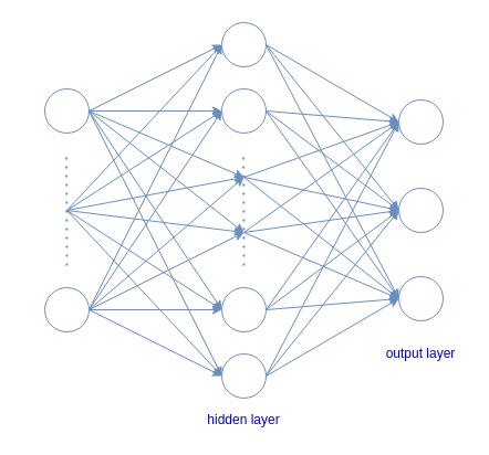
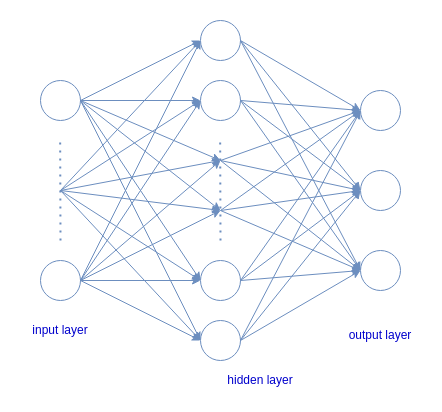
- <mxCell id="51" value="output layer" style="text;html=1;align=center;verticalAlign=middle;whiteSpace=wrap;rounded=0;fontColor=#0000CC;" vertex="1" parent="1"><mxGeometry x="340" y="310" width="80" height="20" as="geometry" /></mxCell>
+ <mxCell id="51" value="output layer" style="text;html=1;align=center;verticalAlign=middle;whiteSpace=wrap;rounded=0;fontColor=#0000CC;" vertex="1" parent="1"><mxGeometry x="340" y="325" width="80" height="20" as="geometry" /></mxCell>
+ <mxCell id="50" value="input layer" style="text;html=1;align=center;verticalAlign=middle;whiteSpace=wrap;rounded=0;fontColor=#0000CC;" vertex="1" parent="1"><mxGeometry x="20" y="320" width="80" height="20" as="geometry" /></mxCell>
- <mxCell id="49" value="hidden layer" style="text;html=1;align=center;verticalAlign=middle;whiteSpace=wrap;rounded=0;fontColor=#0000CC;" vertex="1" parent="1"><mxGeometry x="180" y="370" width="80" height="20" as="geometry" /></mxCell>
+ <mxCell id="49" value="hidden layer" style="text;html=1;align=center;verticalAlign=middle;whiteSpace=wrap;rounded=0;fontColor=#0000CC;" vertex="1" parent="1"><mxGeometry x="220" y="370" width="80" height="20" as="geometry" /></mxCell>
